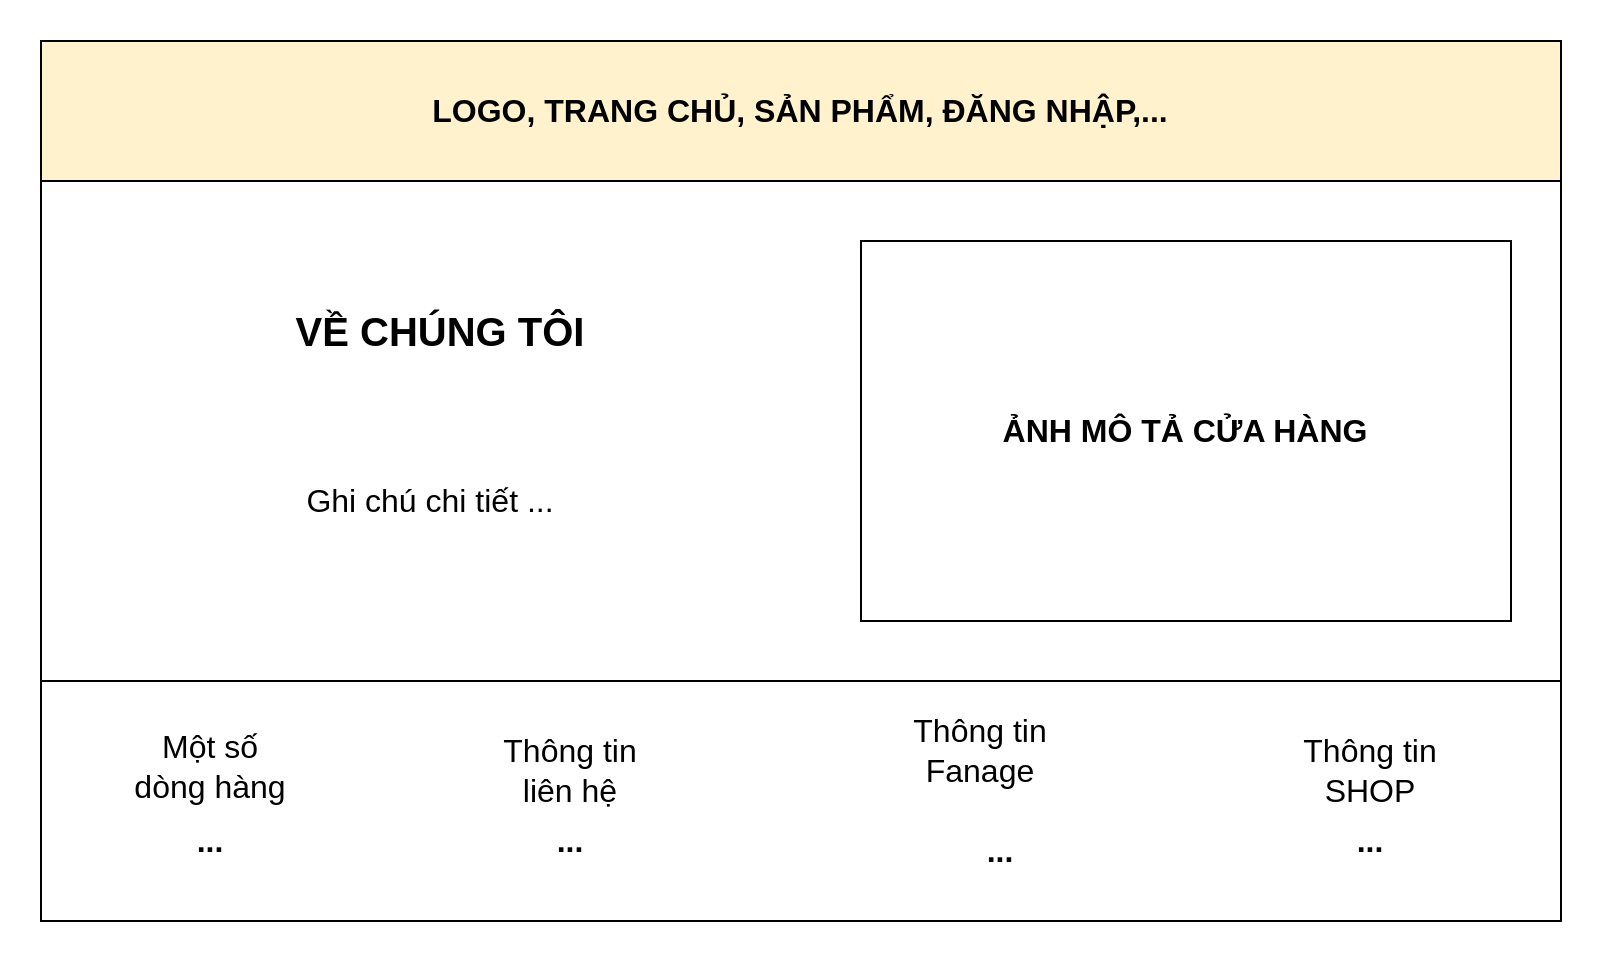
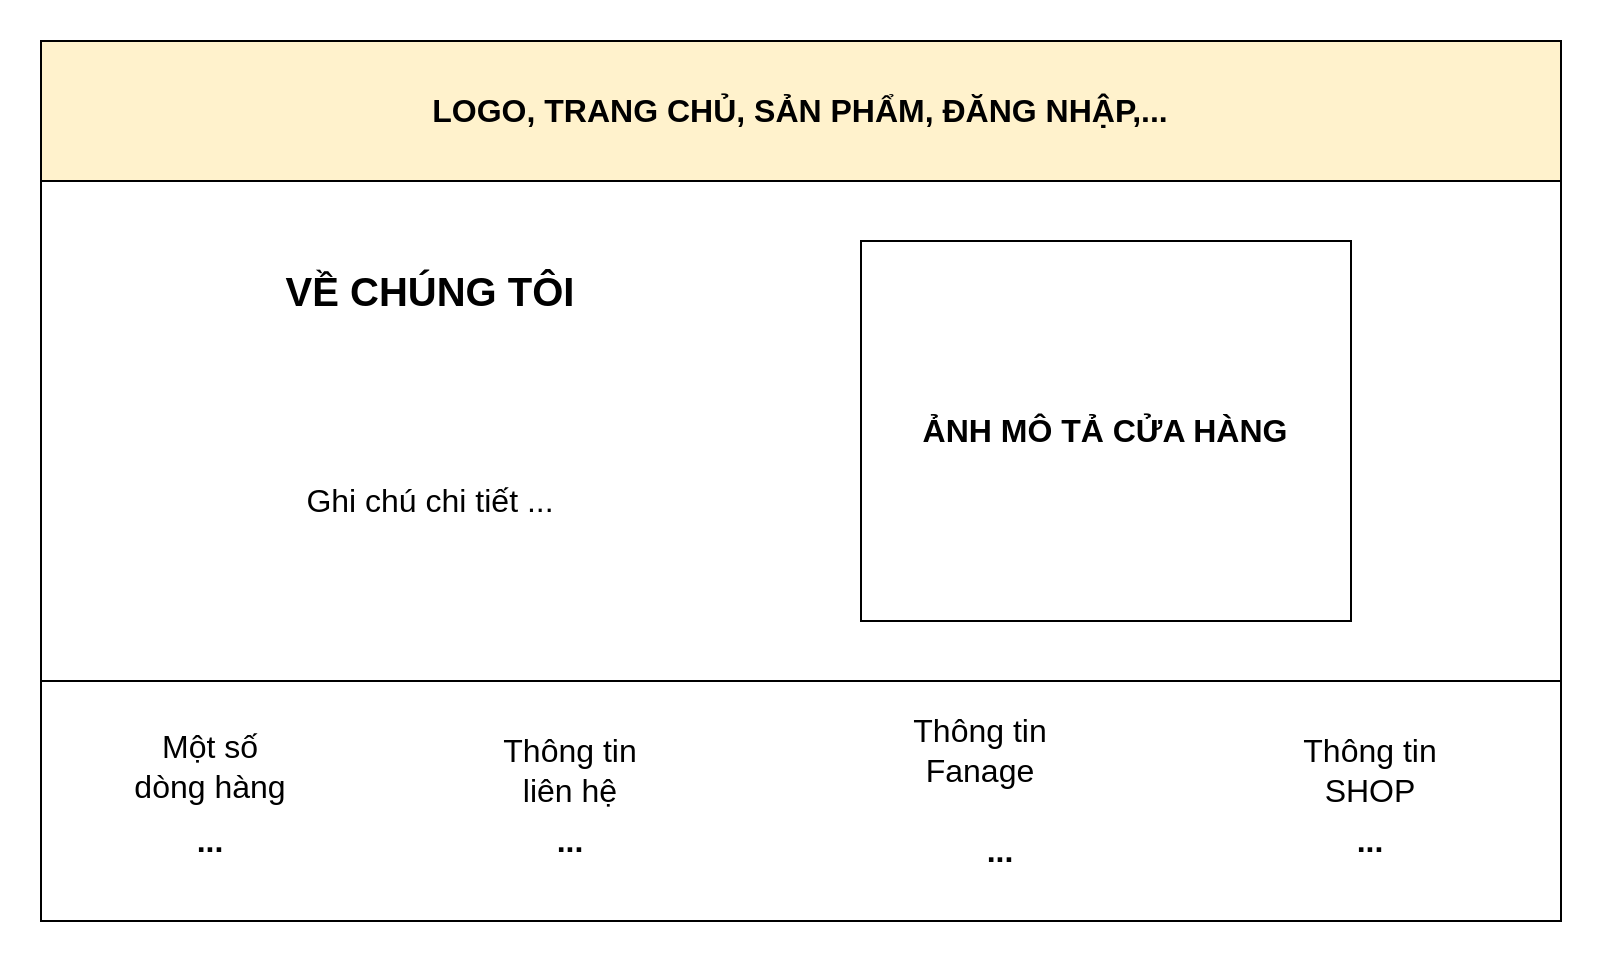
- <mxCell id="6" value="VỀ CHÚNG TÔI" style="text;html=1;strokeColor=none;fillColor=none;align=center;verticalAlign=middle;whiteSpace=wrap;rounded=0;fontSize=20;fontStyle=1" vertex="1" parent="1"><mxGeometry x="125" y="150" width="190" height="30" as="geometry" /></mxCell>
+ <mxCell id="6" value="VỀ CHÚNG TÔI" style="text;html=1;strokeColor=none;fillColor=none;align=center;verticalAlign=middle;whiteSpace=wrap;rounded=0;fontSize=20;fontStyle=1" vertex="1" parent="1"><mxGeometry x="120" y="130" width="190" height="30" as="geometry" /></mxCell>
- <mxCell id="5" value="ẢNH MÔ TẢ CỬA HÀNG" style="rounded=0;whiteSpace=wrap;html=1;fontSize=16;fontStyle=1" vertex="1" parent="1"><mxGeometry x="430" y="120" width="325" height="190" as="geometry" /></mxCell>
+ <mxCell id="5" value="ẢNH MÔ TẢ CỬA HÀNG" style="rounded=0;whiteSpace=wrap;html=1;fontSize=16;fontStyle=1" vertex="1" parent="1"><mxGeometry x="430" y="120" width="245" height="190" as="geometry" /></mxCell>
